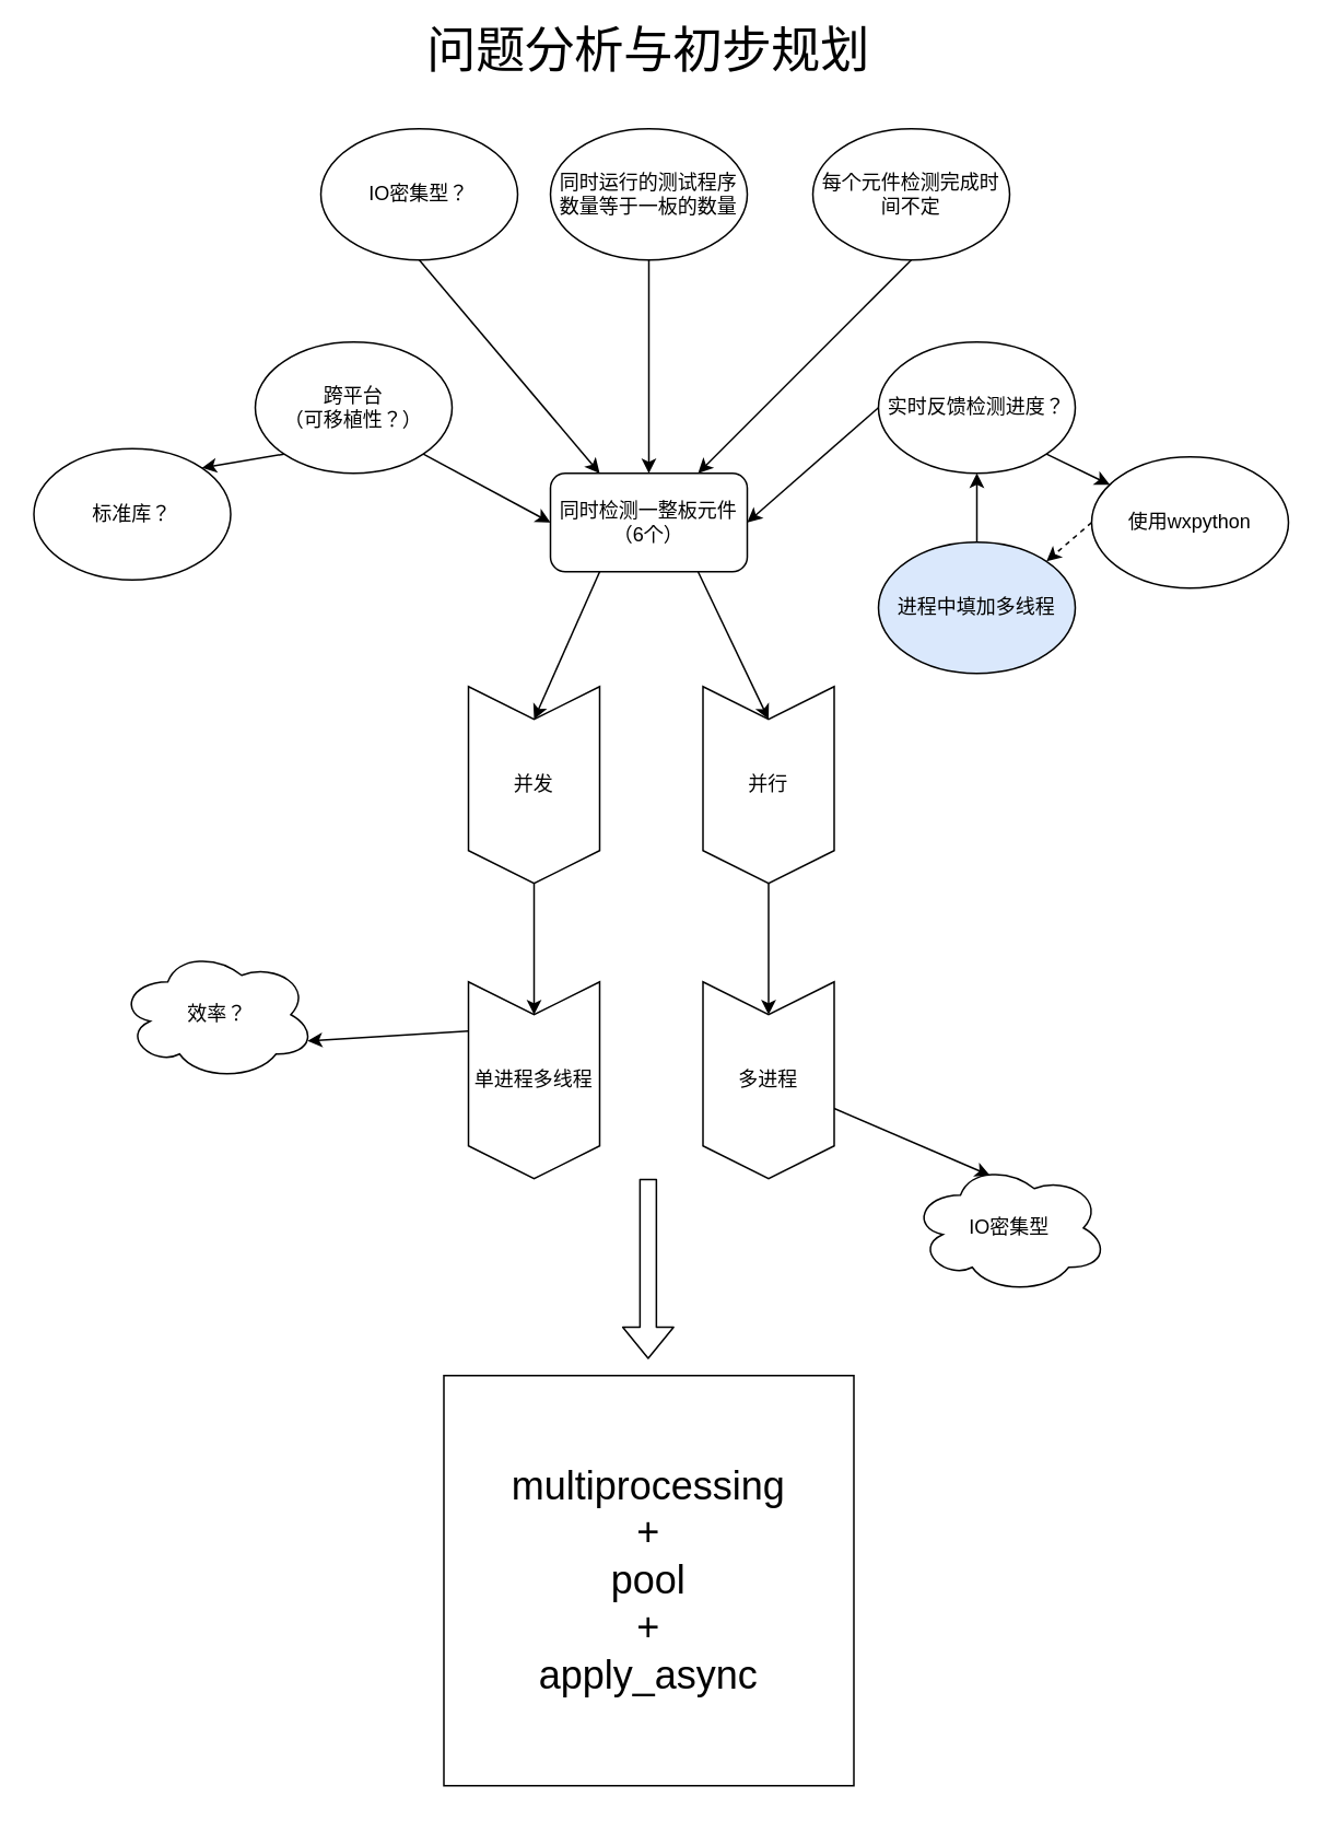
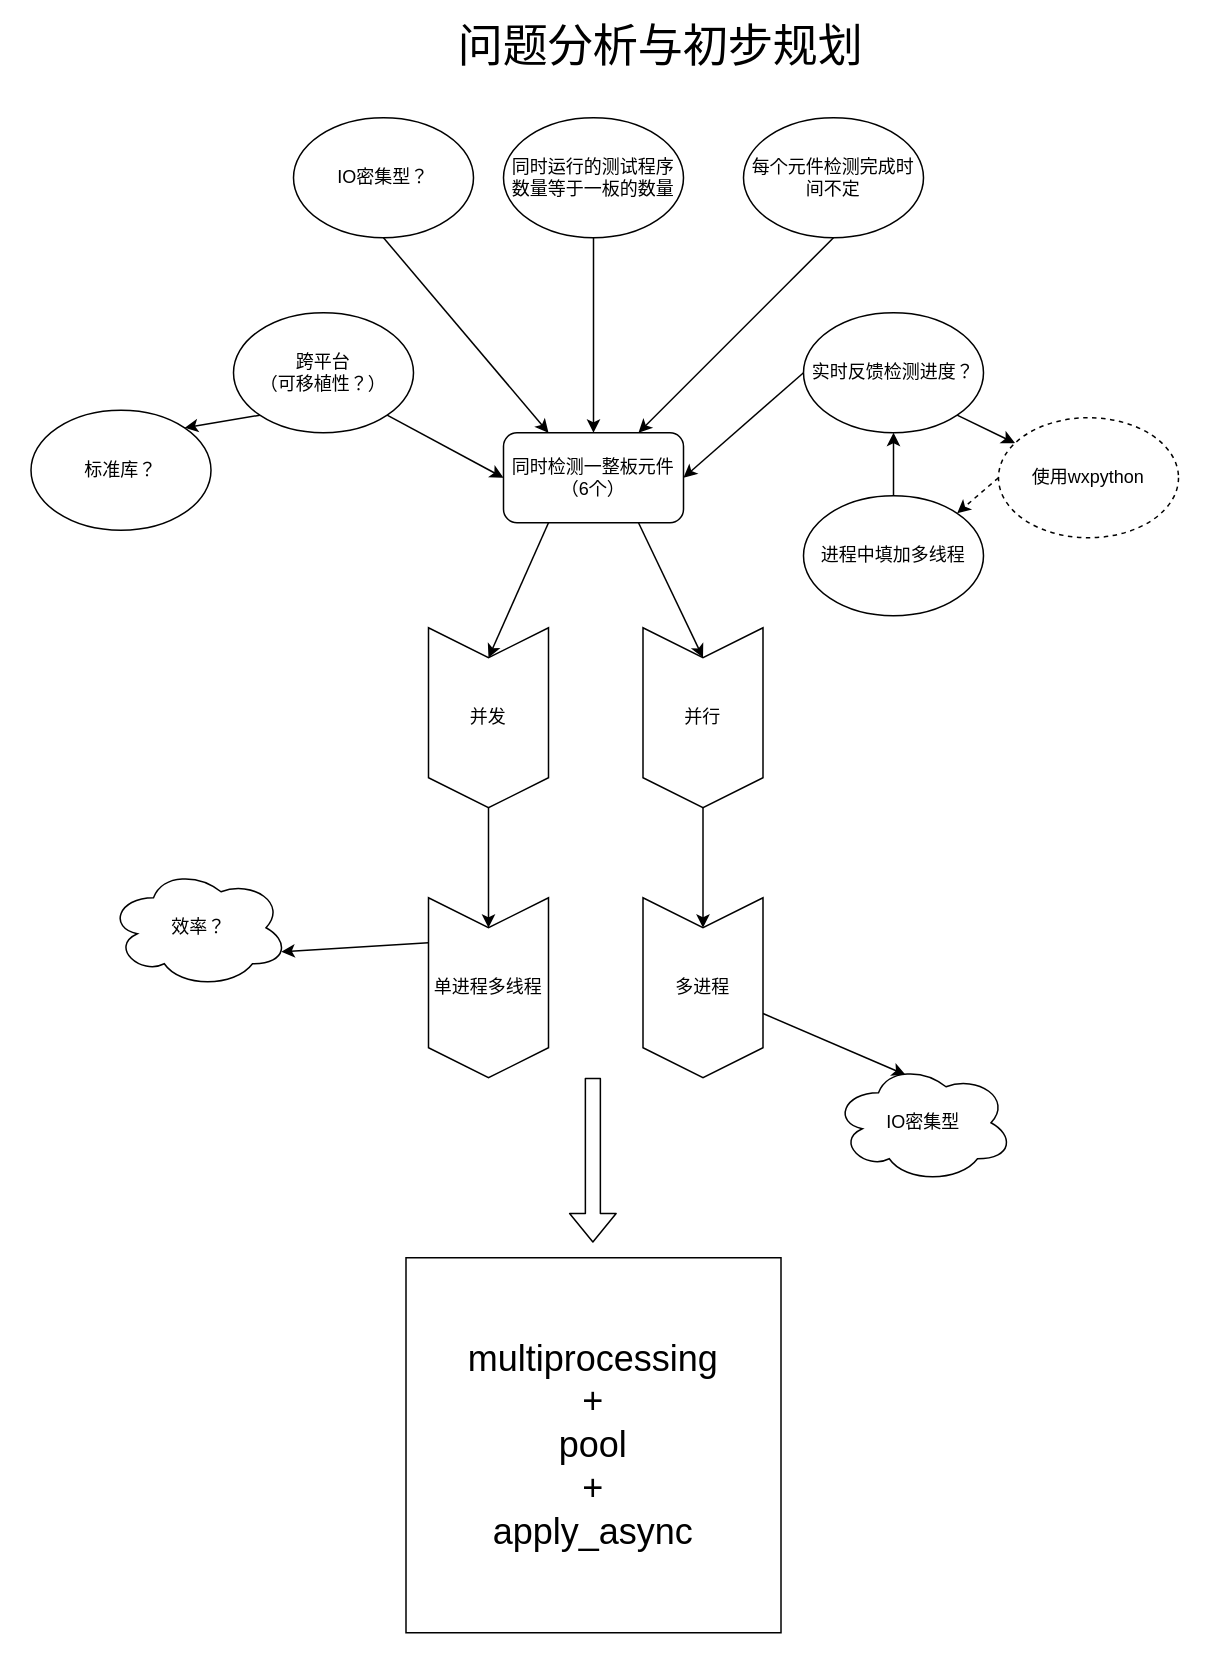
- <mxCell id="34" value="问题分析与初步规划" style="text;html=1;strokeColor=none;fillColor=none;align=center;verticalAlign=middle;whiteSpace=wrap;rounded=0;fontSize=30;" vertex="1" parent="1"><mxGeometry x="235" y="20" width="320" height="20" as="geometry" /></mxCell>
+ <mxCell id="34" value="问题分析与初步规划" style="text;html=1;strokeColor=none;fillColor=none;align=center;verticalAlign=middle;whiteSpace=wrap;rounded=0;fontSize=30;" vertex="1" parent="1"><mxGeometry x="280" y="20" width="320" height="20" as="geometry" /></mxCell>
- <mxCell id="28" value="使用wxpython" style="ellipse;whiteSpace=wrap;html=1;fontSize=12;" vertex="1" parent="1"><mxGeometry x="665" y="278" width="120" height="80" as="geometry" /></mxCell>
+ <mxCell id="28" value="使用wxpython" style="ellipse;whiteSpace=wrap;html=1;fontSize=12;dashed=1;" vertex="1" parent="1"><mxGeometry x="665" y="278" width="120" height="80" as="geometry" /></mxCell>
- <mxCell id="18" value="进程中填加多线程" style="ellipse;whiteSpace=wrap;html=1;fillColor=#dae8fc;" vertex="1" parent="1"><mxGeometry x="535" y="330" width="120" height="80" as="geometry" /></mxCell>
+ <mxCell id="18" value="进程中填加多线程" style="ellipse;whiteSpace=wrap;html=1;" vertex="1" parent="1"><mxGeometry x="535" y="330" width="120" height="80" as="geometry" /></mxCell>
